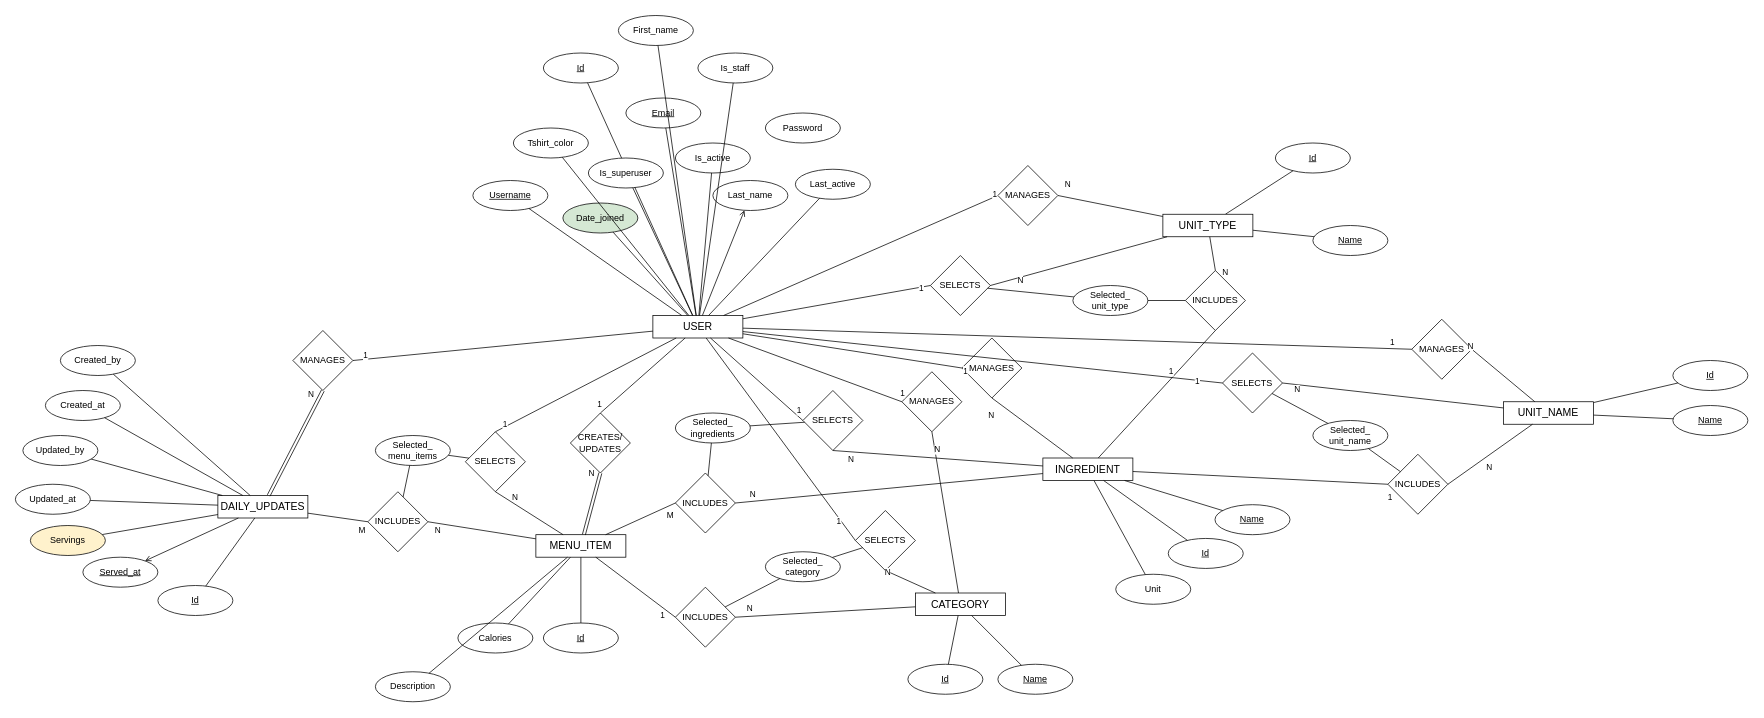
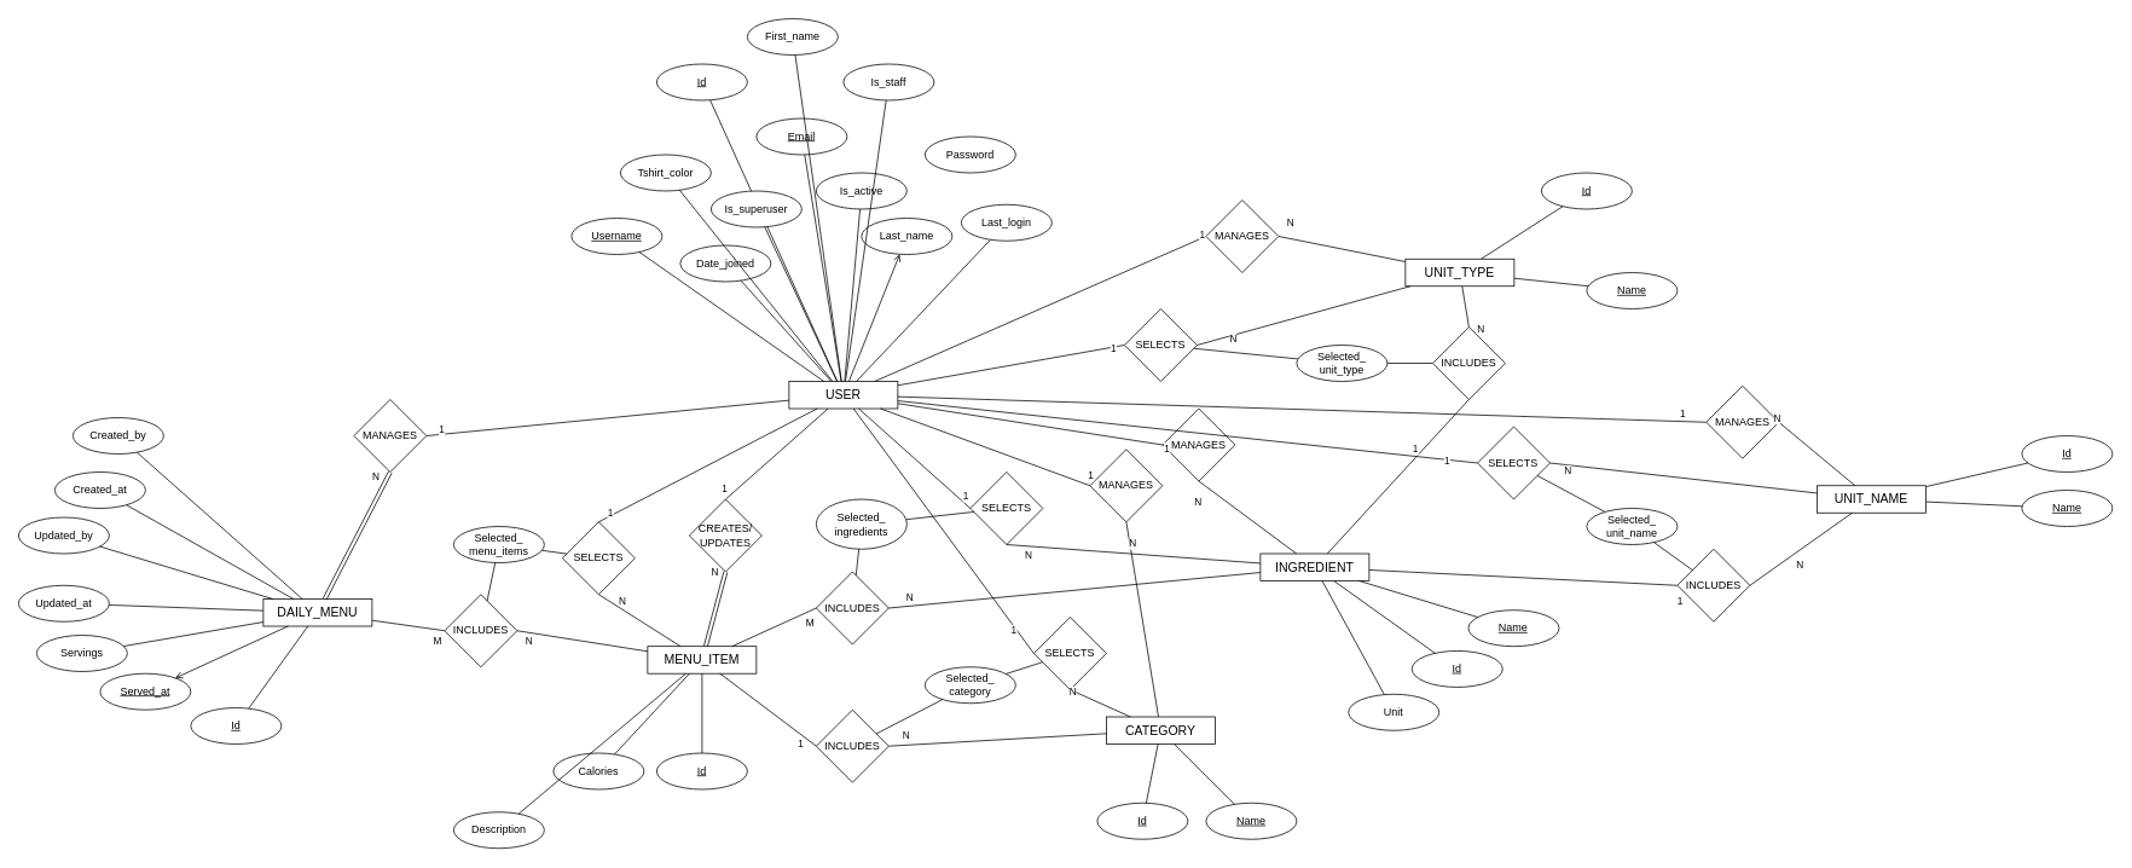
- <mxCell id="18" value="Last_active" style="ellipse;whiteSpace=wrap;html=1;" vertex="1" parent="1"><mxGeometry x="1060" y="225" width="100" height="40" as="geometry" /></mxCell>
+ <mxCell id="18" value="Last_login" style="ellipse;whiteSpace=wrap;html=1;" vertex="1" parent="1"><mxGeometry x="1060" y="225" width="100" height="40" as="geometry" /></mxCell>
- <mxCell id="19" value="Date_joined" style="ellipse;whiteSpace=wrap;html=1;fillColor=#d5e8d4;" vertex="1" parent="1"><mxGeometry x="750" y="270" width="100" height="40" as="geometry" /></mxCell>
+ <mxCell id="19" value="Date_joined" style="ellipse;whiteSpace=wrap;html=1;" vertex="1" parent="1"><mxGeometry x="750" y="270" width="100" height="40" as="geometry" /></mxCell>
- <mxCell id="136" value="Selected_&lt;div&gt;ingredients&lt;/div&gt;" style="ellipse;whiteSpace=wrap;html=1;" vertex="1" parent="1"><mxGeometry x="900" y="550" width="100" height="40" as="geometry" /></mxCell>
+ <mxCell id="136" value="Selected_&lt;div&gt;ingredients&lt;/div&gt;" style="ellipse;whiteSpace=wrap;html=1;" vertex="1" parent="1"><mxGeometry x="900" y="550" width="100" height="55" as="geometry" /></mxCell>
- <mxCell id="53" value="Updated_by" style="ellipse;whiteSpace=wrap;html=1;" vertex="1" parent="1"><mxGeometry x="30" y="580" width="100" height="40" as="geometry" /></mxCell>
+ <mxCell id="53" value="Updated_by" style="ellipse;whiteSpace=wrap;html=1;" vertex="1" parent="1"><mxGeometry x="20" y="570" width="100" height="40" as="geometry" /></mxCell>
- <mxCell id="3" value="DAILY_UPDATES" style="rounded=0;whiteSpace=wrap;html=1;fontSize=14;" vertex="1" parent="1"><mxGeometry x="290" y="660" width="120" height="30" as="geometry" /></mxCell>
+ <mxCell id="3" value="DAILY_MENU" style="rounded=0;whiteSpace=wrap;html=1;fontSize=14;" vertex="1" parent="1"><mxGeometry x="290" y="660" width="120" height="30" as="geometry" /></mxCell>
- <mxCell id="33" value="Servings" style="ellipse;whiteSpace=wrap;html=1;fillColor=#fff2cc;" vertex="1" parent="1"><mxGeometry x="40" y="700" width="100" height="40" as="geometry" /></mxCell>
+ <mxCell id="33" value="Servings" style="ellipse;whiteSpace=wrap;html=1;" vertex="1" parent="1"><mxGeometry x="40" y="700" width="100" height="40" as="geometry" /></mxCell>
